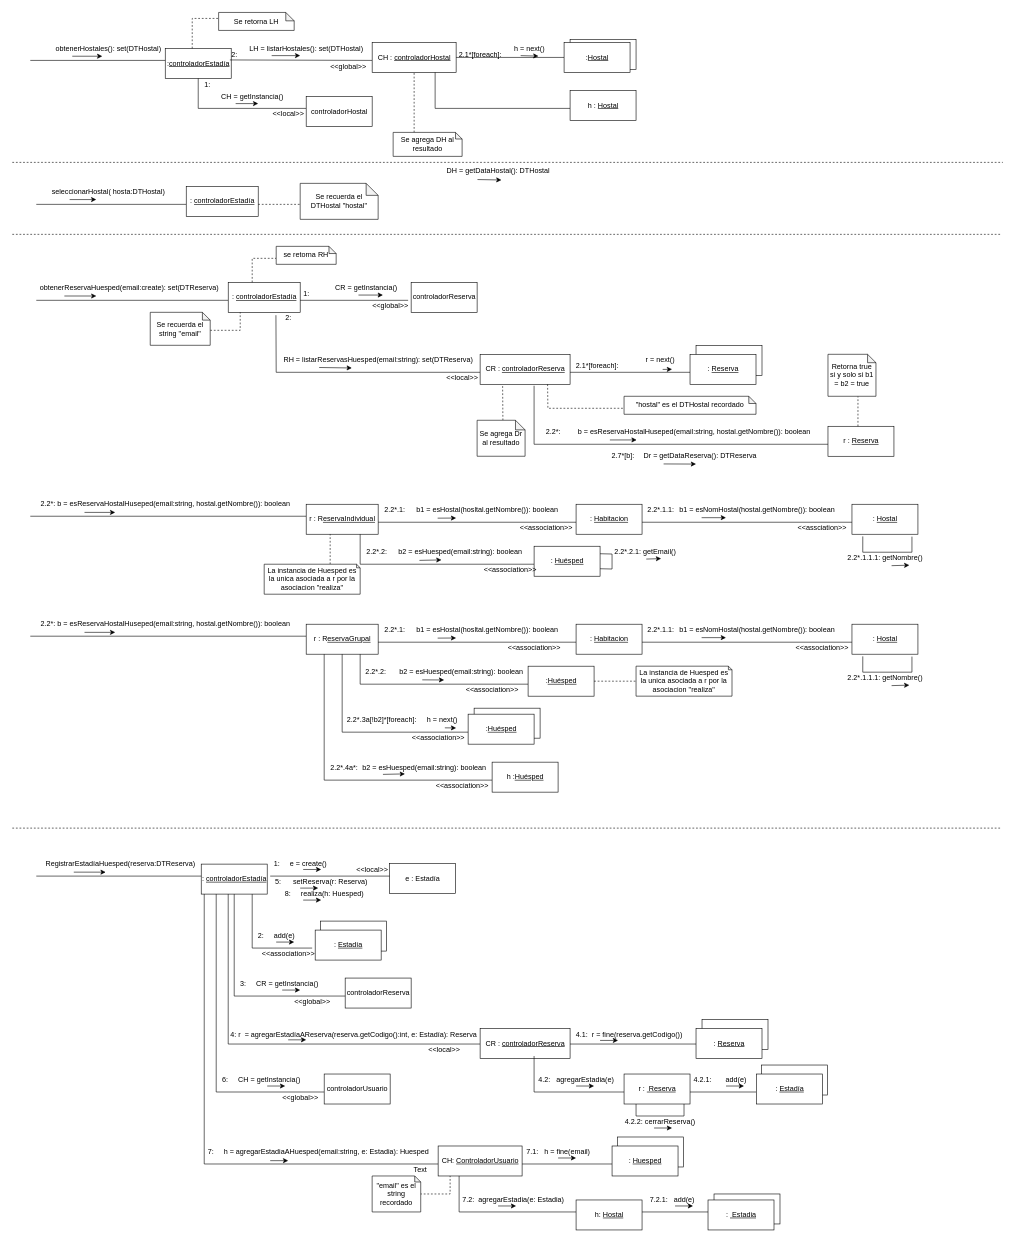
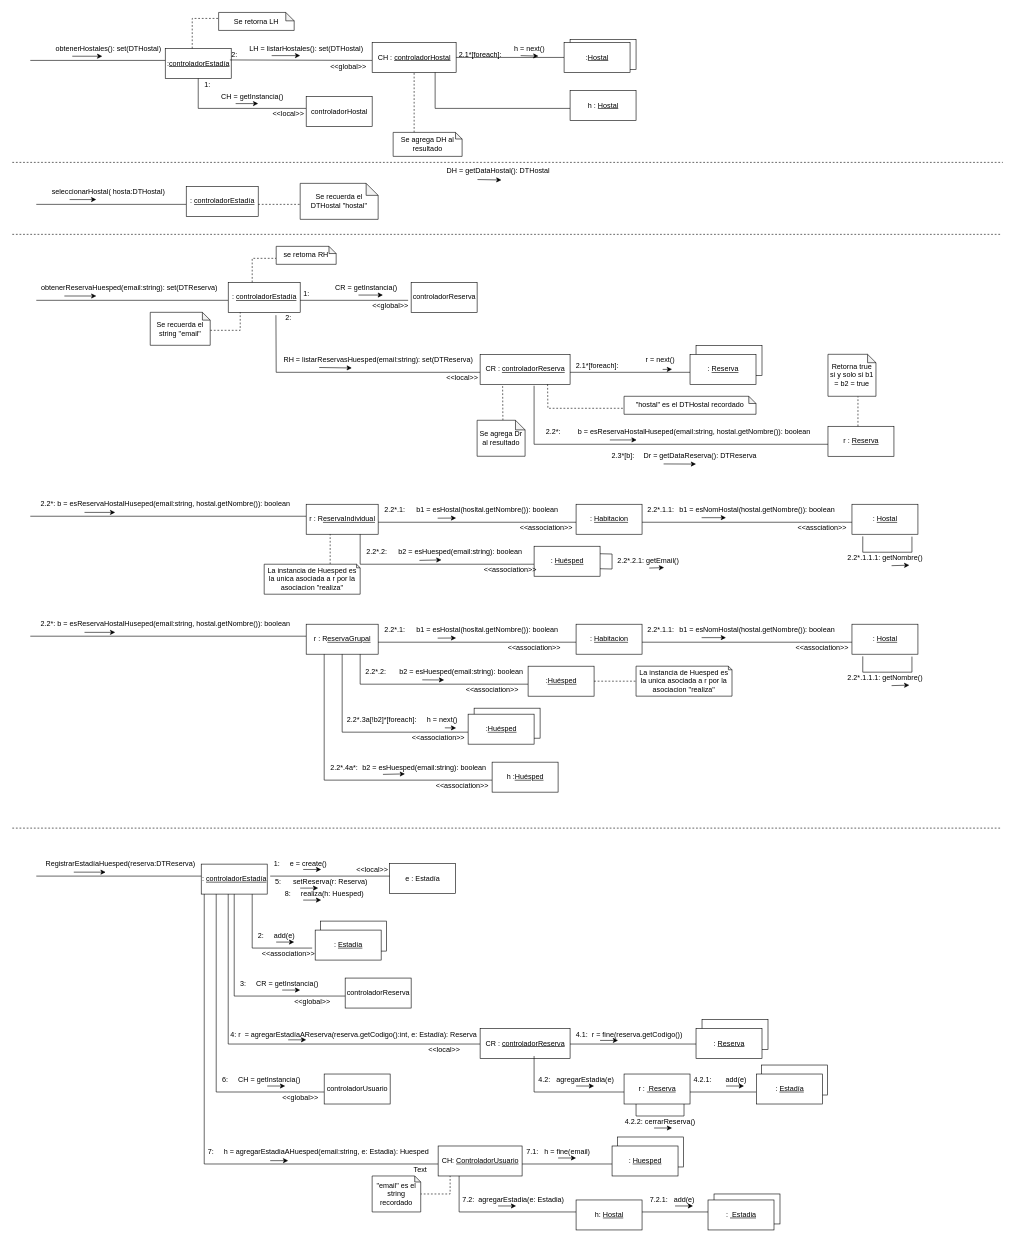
- <mxCell id="45" value="obtenerReservaHuesped(email:create): set(DTReserva)" style="text;html=1;align=center;verticalAlign=middle;resizable=0;points=[];autosize=1;strokeColor=none;fillColor=none;" parent="1" vertex="1"><mxGeometry x="60" y="470" width="310" height="20" as="geometry" /></mxCell>
+ <mxCell id="45" value="obtenerReservaHuesped(email:string): set(DTReserva)" style="text;html=1;align=center;verticalAlign=middle;resizable=0;points=[];autosize=1;strokeColor=none;fillColor=none;" parent="1" vertex="1"><mxGeometry x="60" y="470" width="310" height="20" as="geometry" /></mxCell>
- <mxCell id="70" value="2.7*[b]:&lt;span style=&quot;white-space: pre;&quot;&gt;&#09;&lt;/span&gt;Dr = getDataReserva(): DTReserva" style="text;html=1;align=center;verticalAlign=middle;resizable=0;points=[];autosize=1;strokeColor=none;fillColor=none;" parent="1" vertex="1"><mxGeometry x="1010" y="750" width="260" height="20" as="geometry" /></mxCell>
+ <mxCell id="70" value="2.3*[b]:&lt;span style=&quot;white-space: pre;&quot;&gt;&#09;&lt;/span&gt;Dr = getDataReserva(): DTReserva" style="text;html=1;align=center;verticalAlign=middle;resizable=0;points=[];autosize=1;strokeColor=none;fillColor=none;" parent="1" vertex="1"><mxGeometry x="1010" y="750" width="260" height="20" as="geometry" /></mxCell>
- <mxCell id="116" value="2.2*.2.1: getEmail()" style="text;html=1;align=center;verticalAlign=middle;resizable=0;points=[];autosize=1;strokeColor=none;fillColor=none;" parent="1" vertex="1"><mxGeometry x="1015" y="910" width="120" height="20" as="geometry" /></mxCell>
+ <mxCell id="116" value="2.2*.2.1: getEmail()" style="text;html=1;align=center;verticalAlign=middle;resizable=0;points=[];autosize=1;strokeColor=none;fillColor=none;" parent="1" vertex="1"><mxGeometry x="1020" y="925" width="120" height="20" as="geometry" /></mxCell>
